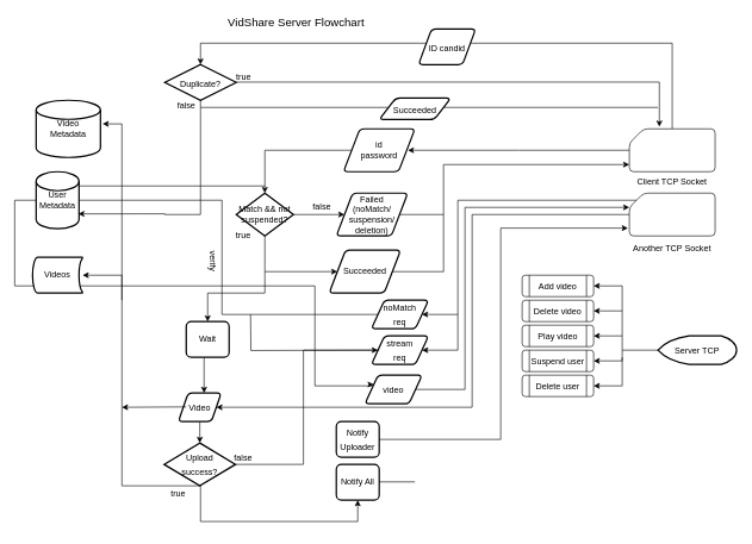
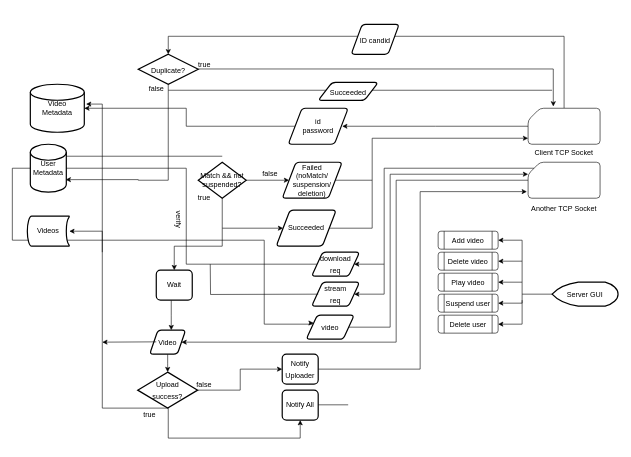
- <mxCell id="20" value="VidShare Server Flowchart" style="text;html=1;strokeColor=none;fillColor=none;align=center;verticalAlign=middle;whiteSpace=wrap;rounded=0;fontSize=16;" vertex="1" parent="1"><mxGeometry x="309" y="20" width="210" height="20" as="geometry" /></mxCell>
- <mxCell id="6" value="" style="edgeStyle=orthogonalEdgeStyle;rounded=0;orthogonalLoop=1;jettySize=auto;html=1;entryX=0.5;entryY=0;entryDx=0;entryDy=0;entryPerimeter=0;" edge="1" parent="1" source="7" target="10"><mxGeometry relative="1" as="geometry"><mxPoint x="370" y="260" as="targetPoint" /></mxGeometry></mxCell>
+ <mxCell id="6" value="" style="edgeStyle=orthogonalEdgeStyle;rounded=0;orthogonalLoop=1;jettySize=auto;html=1;" edge="1" parent="1" source="7" target="2"><mxGeometry relative="1" as="geometry"><mxPoint x="370" y="260" as="targetPoint" /></mxGeometry></mxCell>
- <mxCell id="59" value="&lt;font style=&quot;font-size: 12px&quot;&gt;noMatch&lt;br&gt;req&lt;/font&gt;" style="shape=parallelogram;html=1;strokeWidth=2;perimeter=parallelogramPerimeter;whiteSpace=wrap;rounded=1;arcSize=12;size=0.23;fontSize=16;" vertex="1" parent="1"><mxGeometry x="519" y="420" width="80" height="40" as="geometry" /></mxCell>
+ <mxCell id="59" value="&lt;font style=&quot;font-size: 12px&quot;&gt;download&lt;br&gt;req&lt;/font&gt;" style="shape=parallelogram;html=1;strokeWidth=2;perimeter=parallelogramPerimeter;whiteSpace=wrap;rounded=1;arcSize=12;size=0.23;fontSize=16;" vertex="1" parent="1"><mxGeometry x="519" y="420" width="80" height="40" as="geometry" /></mxCell>
- <mxCell id="51" value="&lt;font style=&quot;font-size: 12px&quot;&gt;Server TCP&lt;/font&gt;" style="strokeWidth=2;html=1;shape=mxgraph.flowchart.display;whiteSpace=wrap;rounded=1;fontSize=16;" vertex="1" parent="1"><mxGeometry x="920" y="470" width="110" height="40" as="geometry" /></mxCell>
+ <mxCell id="51" value="&lt;font style=&quot;font-size: 12px&quot;&gt;Server GUI&lt;/font&gt;" style="strokeWidth=2;html=1;shape=mxgraph.flowchart.display;whiteSpace=wrap;rounded=1;fontSize=16;" vertex="1" parent="1"><mxGeometry x="920" y="470" width="110" height="40" as="geometry" /></mxCell>
- <mxCell id="25" value="" style="edgeStyle=elbowEdgeStyle;rounded=0;orthogonalLoop=1;jettySize=auto;html=1;fontSize=16;" edge="1" parent="1" source="27" target="65"><mxGeometry relative="1" as="geometry"><mxPoint x="409" y="650" as="targetPoint" /></mxGeometry></mxCell>
+ <mxCell id="25" value="" style="edgeStyle=elbowEdgeStyle;rounded=0;orthogonalLoop=1;jettySize=auto;html=1;fontSize=16;entryX=0;entryY=0.5;entryDx=0;entryDy=0;" edge="1" parent="1" source="27" target="34"><mxGeometry relative="1" as="geometry"><mxPoint x="409" y="650" as="targetPoint" /></mxGeometry></mxCell>
